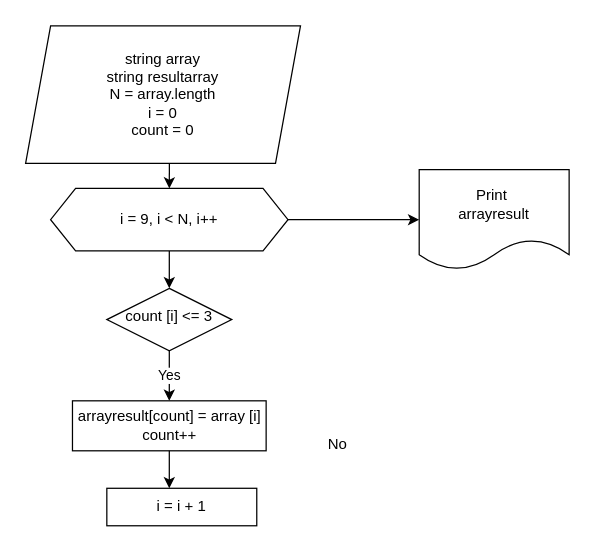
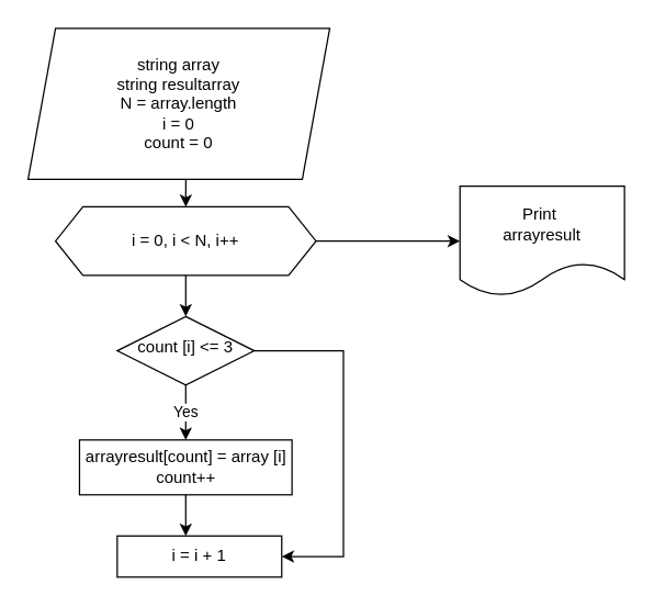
- <mxCell id="6" value="i = 9, i &amp;lt; N, i++" style="shape=hexagon;perimeter=hexagonPerimeter2;whiteSpace=wrap;html=1;fixedSize=1;" parent="1" vertex="1"><mxGeometry x="40" y="150" width="190" height="50" as="geometry" /></mxCell>
+ <mxCell id="6" value="i = 0, i &amp;lt; N, i++" style="shape=hexagon;perimeter=hexagonPerimeter2;whiteSpace=wrap;html=1;fixedSize=1;" parent="1" vertex="1"><mxGeometry x="40" y="150" width="190" height="50" as="geometry" /></mxCell>
+ <mxCell id="8" value="" style="endArrow=classic;html=1;rounded=0;exitX=1;exitY=0.5;exitDx=0;exitDy=0;entryX=1;entryY=0.5;entryDx=0;entryDy=0;" parent="1" source="11" target="3" edge="1"><mxGeometry width="50" height="50" relative="1" as="geometry"><mxPoint x="630" y="300" as="sourcePoint" /><mxPoint x="680" y="250" as="targetPoint" /><Array as="points"><mxPoint x="250" y="255" /><mxPoint x="250" y="405" /></Array></mxGeometry></mxCell>
- <mxCell id="9" value="No" style="text;html=1;strokeColor=none;fillColor=none;align=center;verticalAlign=middle;whiteSpace=wrap;rounded=0;" parent="1" vertex="1"><mxGeometry x="240" y="340" width="60" height="30" as="geometry" /></mxCell>
